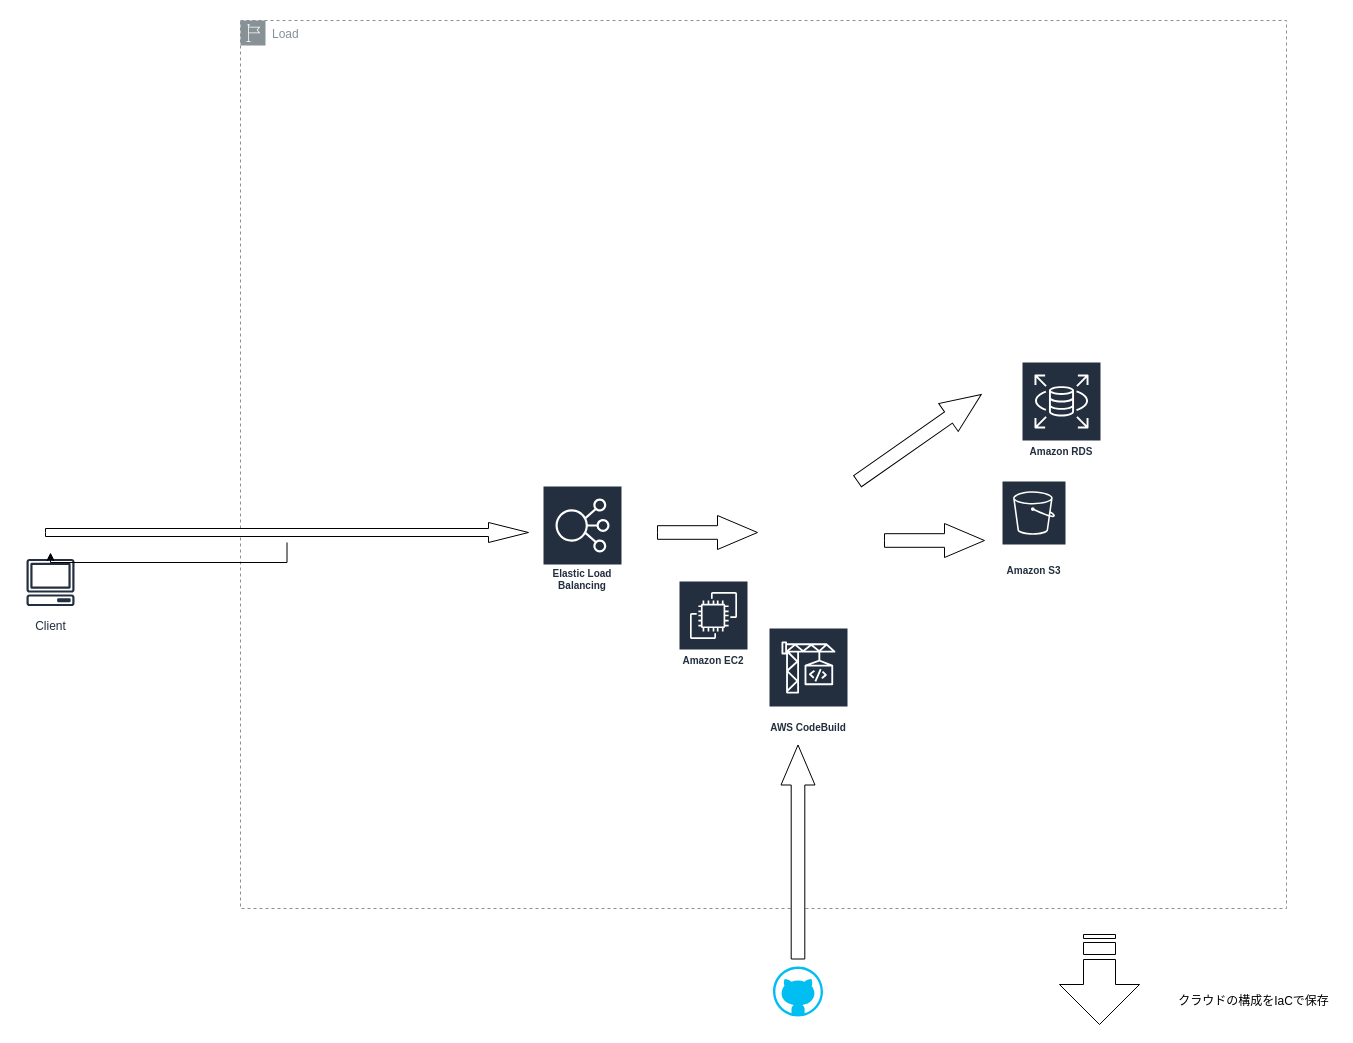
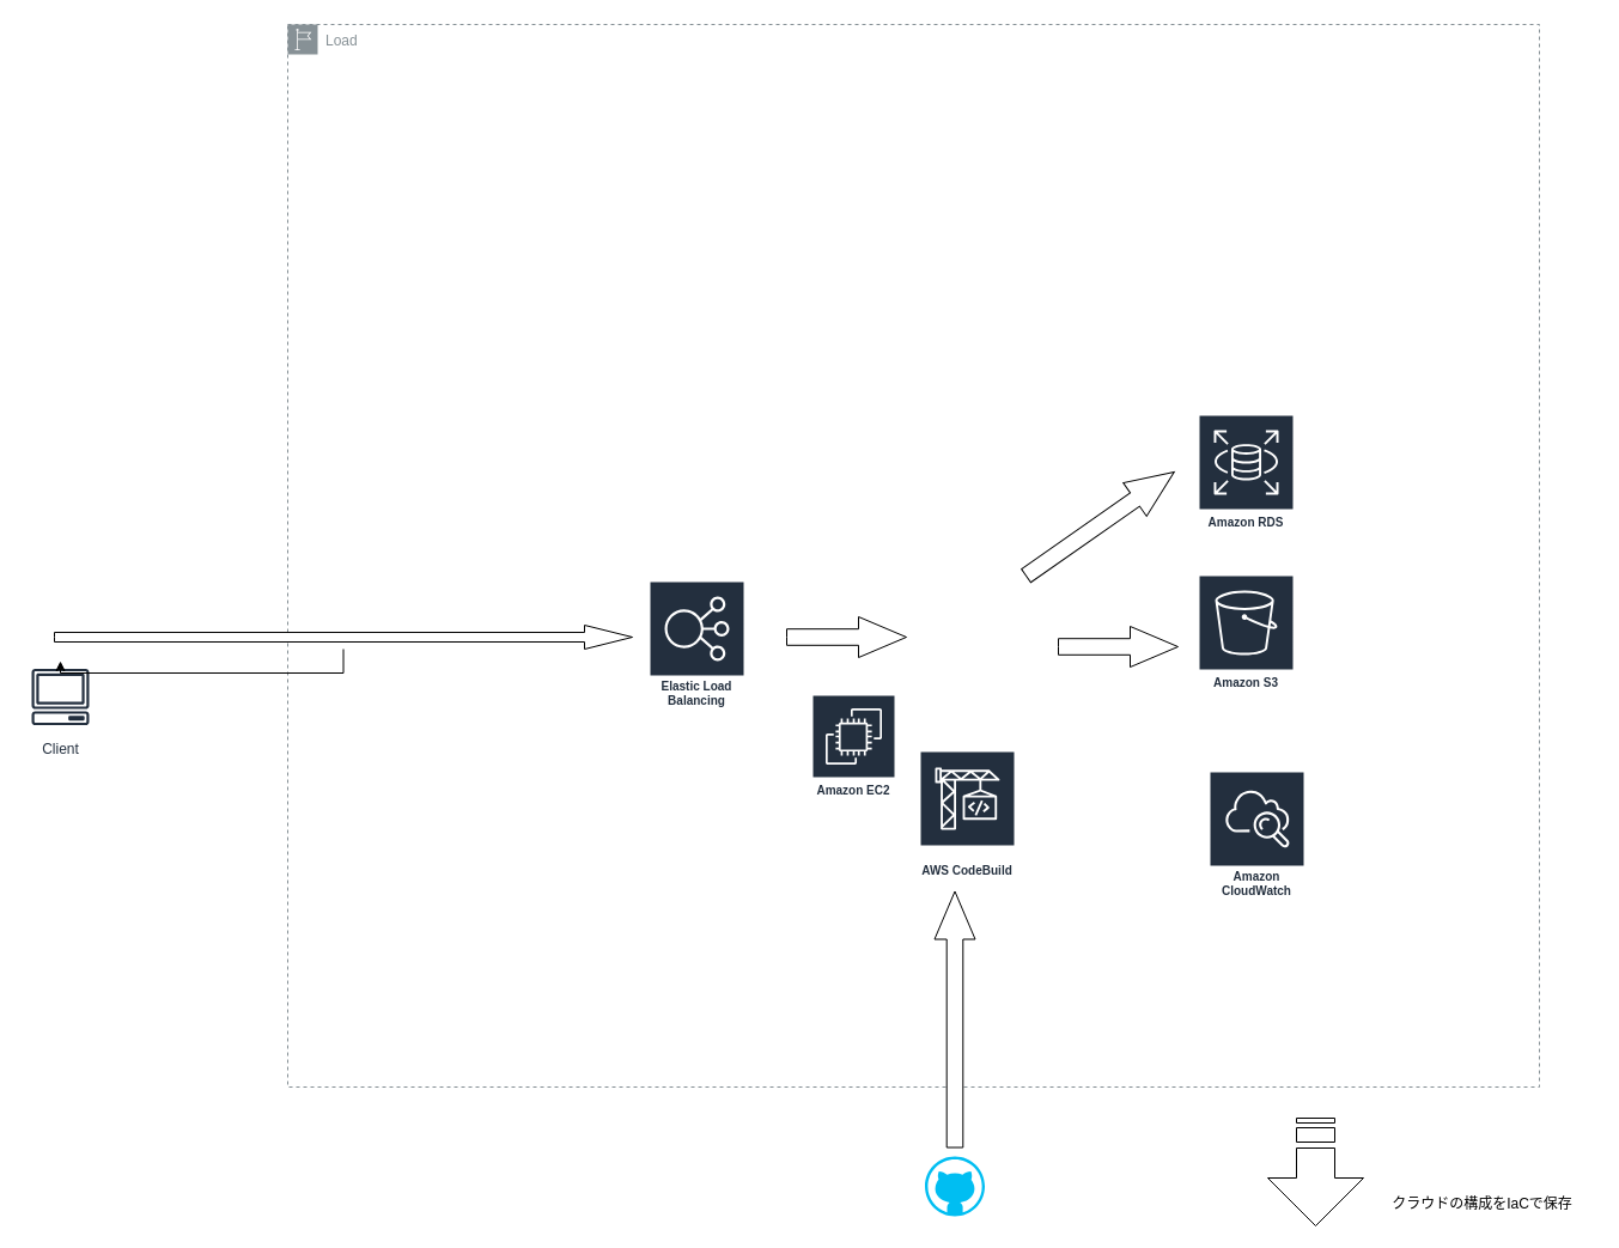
- <mxCell id="9" value="Amazon RDS" style="sketch=0;outlineConnect=0;fontColor=#232F3E;gradientColor=none;strokeColor=#ffffff;fillColor=#232F3E;dashed=0;verticalLabelPosition=middle;verticalAlign=bottom;align=center;html=1;whiteSpace=wrap;fontSize=10;fontStyle=1;spacing=3;shape=mxgraph.aws4.productIcon;prIcon=mxgraph.aws4.rds;" vertex="1" parent="1"><mxGeometry x="1021" y="361" width="80" height="100" as="geometry" /></mxCell>
+ <mxCell id="9" value="Amazon RDS" style="sketch=0;outlineConnect=0;fontColor=#232F3E;gradientColor=none;strokeColor=#ffffff;fillColor=#232F3E;dashed=0;verticalLabelPosition=middle;verticalAlign=bottom;align=center;html=1;whiteSpace=wrap;fontSize=10;fontStyle=1;spacing=3;shape=mxgraph.aws4.productIcon;prIcon=mxgraph.aws4.rds;" vertex="1" parent="1"><mxGeometry x="1001" y="346" width="80" height="100" as="geometry" /></mxCell>
- <mxCell id="10" value="Amazon S3" style="sketch=0;outlineConnect=0;fontColor=#232F3E;gradientColor=none;strokeColor=#ffffff;fillColor=#232F3E;dashed=0;verticalLabelPosition=middle;verticalAlign=bottom;align=center;html=1;whiteSpace=wrap;fontSize=10;fontStyle=1;spacing=3;shape=mxgraph.aws4.productIcon;prIcon=mxgraph.aws4.s3;" vertex="1" parent="1"><mxGeometry x="1001" y="480" width="65" height="100" as="geometry" /></mxCell>
+ <mxCell id="10" value="Amazon S3" style="sketch=0;outlineConnect=0;fontColor=#232F3E;gradientColor=none;strokeColor=#ffffff;fillColor=#232F3E;dashed=0;verticalLabelPosition=middle;verticalAlign=bottom;align=center;html=1;whiteSpace=wrap;fontSize=10;fontStyle=1;spacing=3;shape=mxgraph.aws4.productIcon;prIcon=mxgraph.aws4.s3;" vertex="1" parent="1"><mxGeometry x="1001" y="480" width="80" height="100" as="geometry" /></mxCell>
+ <mxCell id="12" value="Amazon CloudWatch" style="sketch=0;outlineConnect=0;fontColor=#232F3E;gradientColor=none;strokeColor=#ffffff;fillColor=#232F3E;dashed=0;verticalLabelPosition=middle;verticalAlign=bottom;align=center;html=1;whiteSpace=wrap;fontSize=10;fontStyle=1;spacing=3;shape=mxgraph.aws4.productIcon;prIcon=mxgraph.aws4.cloudwatch;" vertex="1" parent="1"><mxGeometry x="1010" y="644" width="80" height="110" as="geometry" /></mxCell>
- <mxCell id="8" value="クラウドの構成をIaCで保存" style="text;strokeColor=none;align=center;fillColor=none;html=1;verticalAlign=middle;whiteSpace=wrap;rounded=0;" vertex="1" parent="1"><mxGeometry x="1161" y="986" width="185" height="30" as="geometry" /></mxCell>
+ <mxCell id="8" value="クラウドの構成をIaCで保存" style="text;strokeColor=none;align=center;fillColor=none;html=1;verticalAlign=middle;whiteSpace=wrap;rounded=0;" vertex="1" parent="1"><mxGeometry x="1146" y="991" width="185" height="30" as="geometry" /></mxCell>
